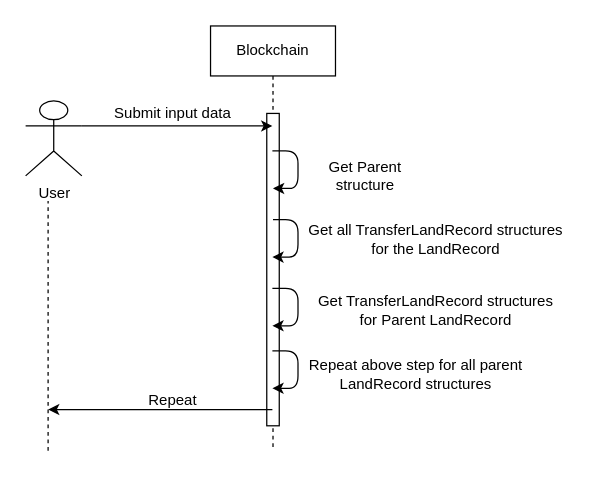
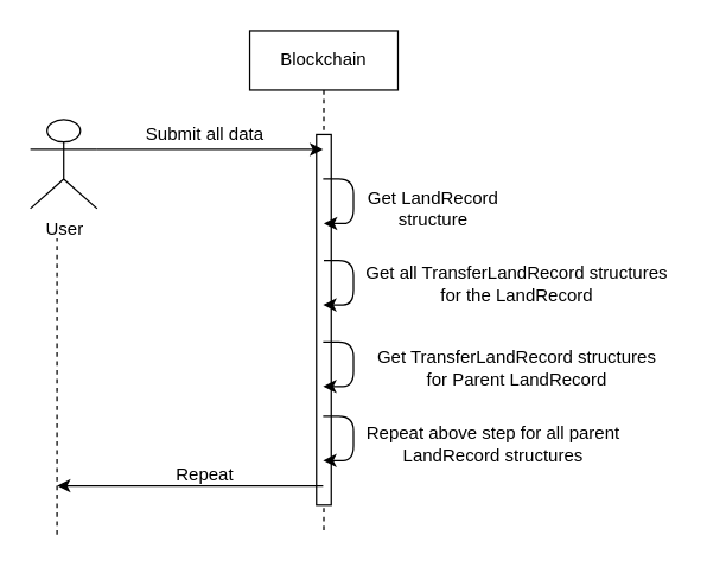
- <mxCell id="9" value="Submit input data" style="text;html=1;strokeColor=none;fillColor=none;align=center;verticalAlign=middle;whiteSpace=wrap;rounded=0;" parent="1" vertex="1"><mxGeometry x="73" y="80" width="130" height="20" as="geometry" /></mxCell>
+ <mxCell id="9" value="Submit all data" style="text;html=1;strokeColor=none;fillColor=none;align=center;verticalAlign=middle;whiteSpace=wrap;rounded=0;" parent="1" vertex="1"><mxGeometry x="73" y="80" width="130" height="20" as="geometry" /></mxCell>
- <mxCell id="5" value="Get Parent structure" style="text;html=1;strokeColor=none;fillColor=none;align=center;verticalAlign=middle;whiteSpace=wrap;rounded=0;" parent="1" vertex="1"><mxGeometry x="242" y="130" width="100" height="20" as="geometry" /></mxCell>
+ <mxCell id="5" value="Get LandRecord structure" style="text;html=1;strokeColor=none;fillColor=none;align=center;verticalAlign=middle;whiteSpace=wrap;rounded=0;" parent="1" vertex="1"><mxGeometry x="242" y="130" width="100" height="20" as="geometry" /></mxCell>
